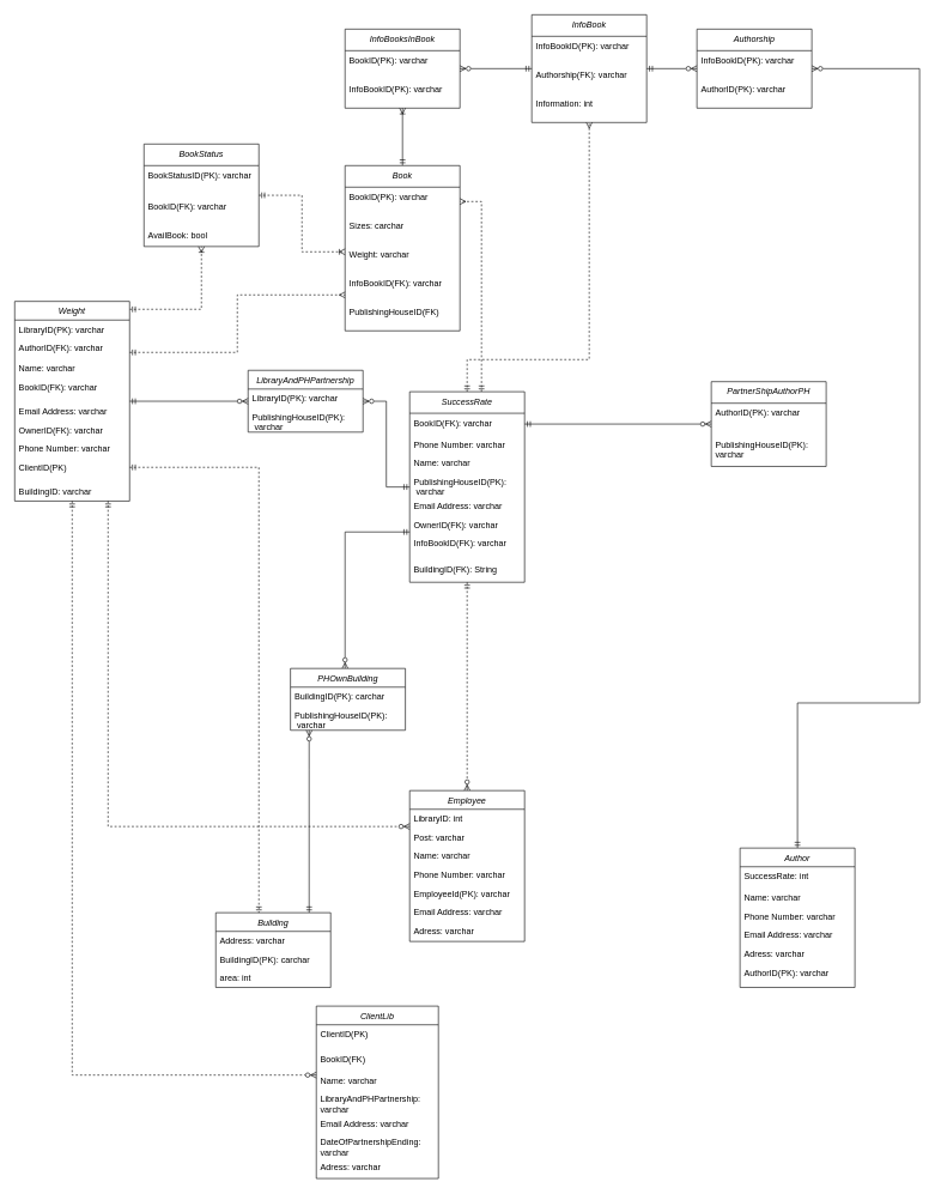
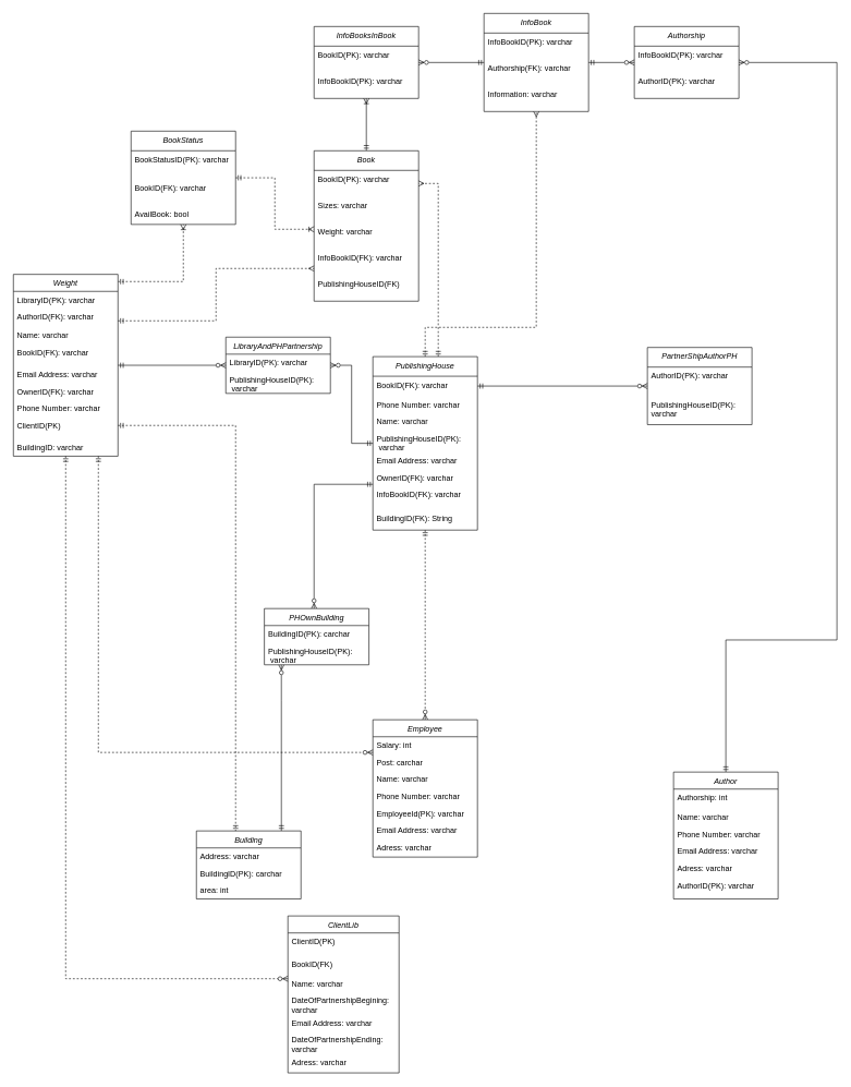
- <mxCell id="80" value="Information: int" style="text;align=left;verticalAlign=top;spacingLeft=4;spacingRight=4;overflow=hidden;rotatable=0;points=[[0,0.5],[1,0.5]];portConstraint=eastwest;" parent="77" vertex="1"><mxGeometry y="110" width="160" height="40" as="geometry" /></mxCell>
+ <mxCell id="80" value="Information: varchar" style="text;align=left;verticalAlign=top;spacingLeft=4;spacingRight=4;overflow=hidden;rotatable=0;points=[[0,0.5],[1,0.5]];portConstraint=eastwest;" parent="77" vertex="1"><mxGeometry y="110" width="160" height="40" as="geometry" /></mxCell>
- <mxCell id="71" value="Sizes: carchar" style="text;align=left;verticalAlign=top;spacingLeft=4;spacingRight=4;overflow=hidden;rotatable=0;points=[[0,0.5],[1,0.5]];portConstraint=eastwest;" parent="69" vertex="1"><mxGeometry y="70" width="160" height="40" as="geometry" /></mxCell>
+ <mxCell id="71" value="Sizes: varchar" style="text;align=left;verticalAlign=top;spacingLeft=4;spacingRight=4;overflow=hidden;rotatable=0;points=[[0,0.5],[1,0.5]];portConstraint=eastwest;" parent="69" vertex="1"><mxGeometry y="70" width="160" height="40" as="geometry" /></mxCell>
- <mxCell id="26" value="SuccessRate" style="swimlane;fontStyle=2;align=center;verticalAlign=top;childLayout=stackLayout;horizontal=1;startSize=30;horizontalStack=0;resizeParent=1;resizeLast=0;collapsible=1;marginBottom=0;rounded=0;shadow=0;strokeWidth=1;" parent="1" vertex="1"><mxGeometry x="570" y="544.75" width="160" height="265.25" as="geometry"><mxRectangle x="230" y="140" width="160" height="26" as="alternateBounds" /></mxGeometry></mxCell>
+ <mxCell id="26" value="PublishingHouse" style="swimlane;fontStyle=2;align=center;verticalAlign=top;childLayout=stackLayout;horizontal=1;startSize=30;horizontalStack=0;resizeParent=1;resizeLast=0;collapsible=1;marginBottom=0;rounded=0;shadow=0;strokeWidth=1;" parent="1" vertex="1"><mxGeometry x="570" y="544.75" width="160" height="265.25" as="geometry"><mxRectangle x="230" y="140" width="160" height="26" as="alternateBounds" /></mxGeometry></mxCell>
- <mxCell id="36" value="LibraryID: int" style="text;align=left;verticalAlign=top;spacingLeft=4;spacingRight=4;overflow=hidden;rotatable=0;points=[[0,0.5],[1,0.5]];portConstraint=eastwest;rounded=0;shadow=0;html=0;" parent="35" vertex="1"><mxGeometry y="26" width="160" height="26" as="geometry" /></mxCell>
+ <mxCell id="36" value="Salary: int" style="text;align=left;verticalAlign=top;spacingLeft=4;spacingRight=4;overflow=hidden;rotatable=0;points=[[0,0.5],[1,0.5]];portConstraint=eastwest;rounded=0;shadow=0;html=0;" parent="35" vertex="1"><mxGeometry y="26" width="160" height="26" as="geometry" /></mxCell>
- <mxCell id="37" value="Post: varchar" style="text;align=left;verticalAlign=top;spacingLeft=4;spacingRight=4;overflow=hidden;rotatable=0;points=[[0,0.5],[1,0.5]];portConstraint=eastwest;rounded=0;shadow=0;html=0;" parent="35" vertex="1"><mxGeometry y="52" width="160" height="26" as="geometry" /></mxCell>
+ <mxCell id="37" value="Post: carchar" style="text;align=left;verticalAlign=top;spacingLeft=4;spacingRight=4;overflow=hidden;rotatable=0;points=[[0,0.5],[1,0.5]];portConstraint=eastwest;rounded=0;shadow=0;html=0;" parent="35" vertex="1"><mxGeometry y="52" width="160" height="26" as="geometry" /></mxCell>
- <mxCell id="45" value="SuccessRate: int" style="text;align=left;verticalAlign=top;spacingLeft=4;spacingRight=4;overflow=hidden;rotatable=0;points=[[0,0.5],[1,0.5]];portConstraint=eastwest;rounded=0;shadow=0;html=0;fontStyle=0" parent="44" vertex="1"><mxGeometry y="26" width="160" height="30" as="geometry" /></mxCell>
+ <mxCell id="45" value="Authorship: int" style="text;align=left;verticalAlign=top;spacingLeft=4;spacingRight=4;overflow=hidden;rotatable=0;points=[[0,0.5],[1,0.5]];portConstraint=eastwest;rounded=0;shadow=0;html=0;fontStyle=0" parent="44" vertex="1"><mxGeometry y="26" width="160" height="30" as="geometry" /></mxCell>
- <mxCell id="55" value="LibraryAndPHPartnership:&#10;varchar" style="text;align=left;verticalAlign=top;spacingLeft=4;spacingRight=4;overflow=hidden;rotatable=0;points=[[0,0.5],[1,0.5]];portConstraint=eastwest;rounded=0;shadow=0;html=0;fontStyle=0" parent="51" vertex="1"><mxGeometry y="116" width="170" height="34" as="geometry" /></mxCell>
+ <mxCell id="55" value="DateOfPartnershipBegining:&#10;varchar" style="text;align=left;verticalAlign=top;spacingLeft=4;spacingRight=4;overflow=hidden;rotatable=0;points=[[0,0.5],[1,0.5]];portConstraint=eastwest;rounded=0;shadow=0;html=0;fontStyle=0" parent="51" vertex="1"><mxGeometry y="116" width="170" height="34" as="geometry" /></mxCell>
